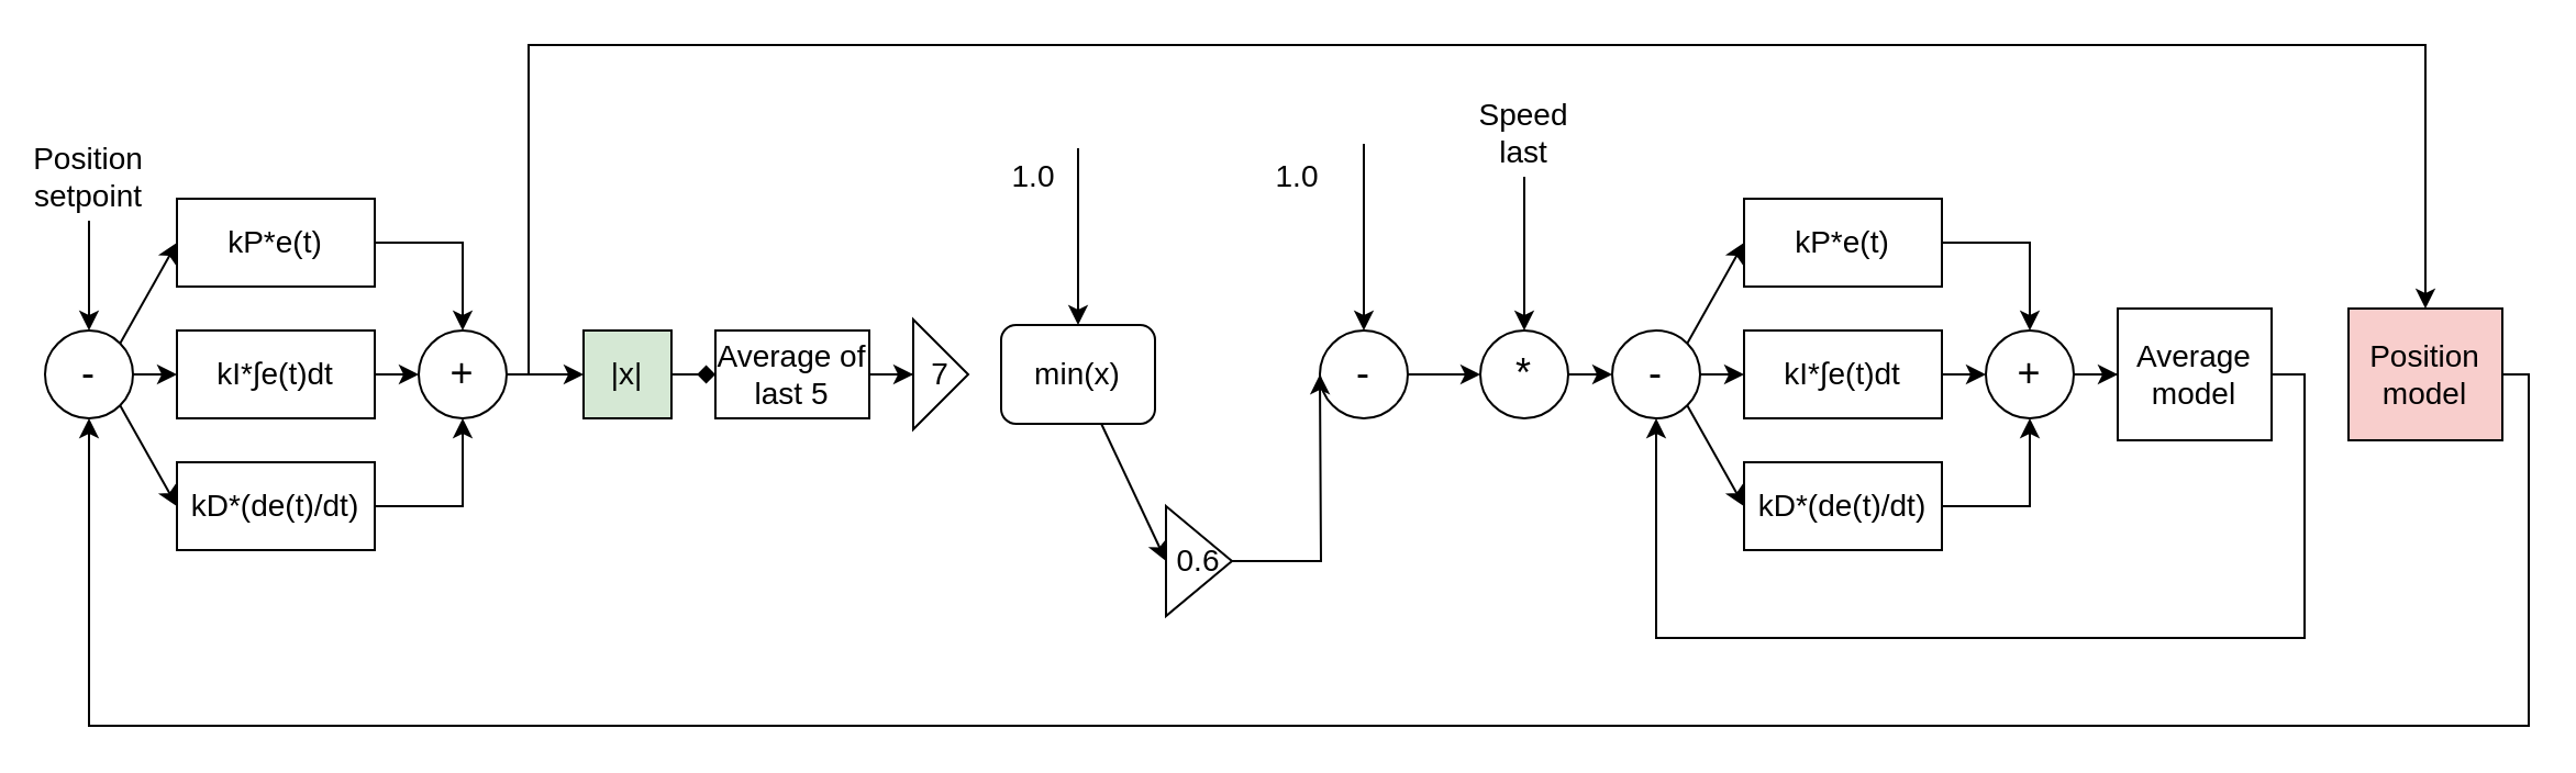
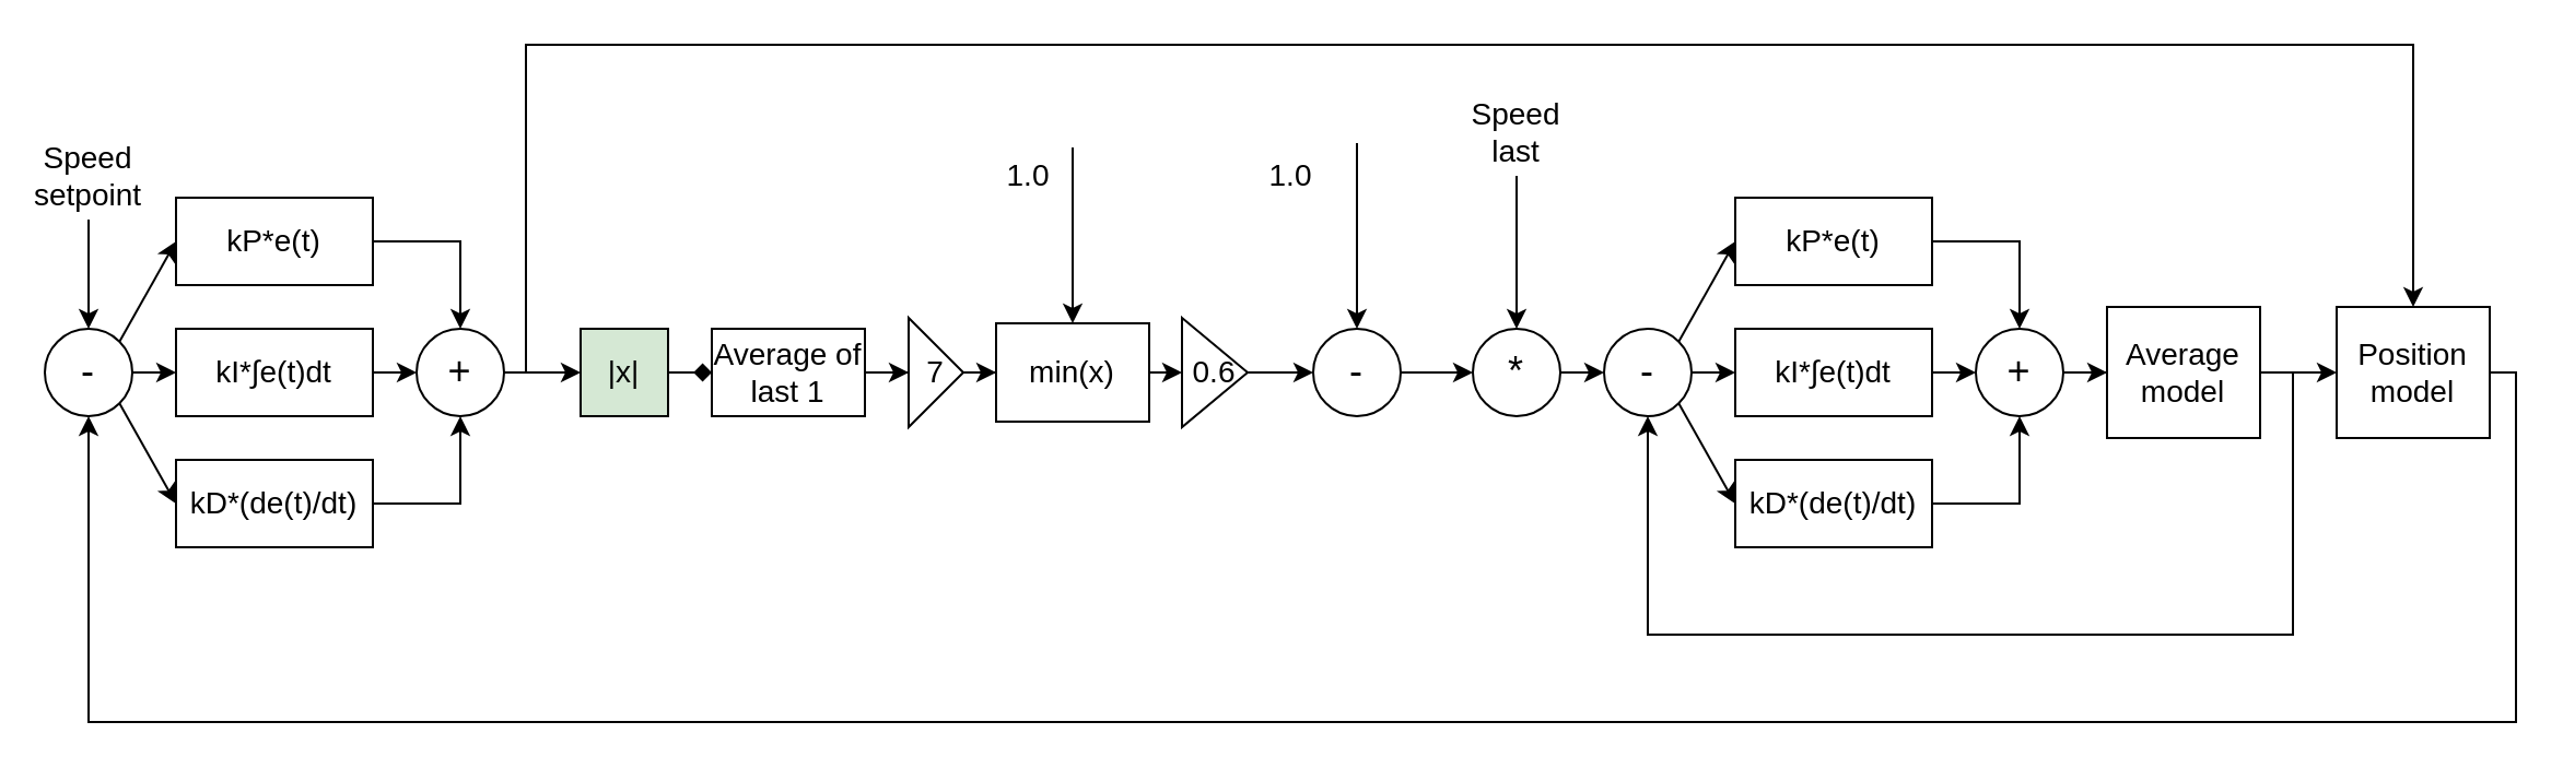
- <mxCell id="15" value="&lt;font style=&quot;font-size: 14px&quot;&gt;Position setpoint&lt;/font&gt;" style="text;html=1;strokeColor=none;fillColor=none;align=center;verticalAlign=middle;whiteSpace=wrap;rounded=0;" vertex="1" parent="1"><mxGeometry x="20" y="70" width="40" height="20" as="geometry" /></mxCell>
+ <mxCell id="15" value="&lt;font style=&quot;font-size: 14px&quot;&gt;Speed setpoint&lt;/font&gt;" style="text;html=1;strokeColor=none;fillColor=none;align=center;verticalAlign=middle;whiteSpace=wrap;rounded=0;" vertex="1" parent="1"><mxGeometry x="20" y="70" width="40" height="20" as="geometry" /></mxCell>
- <mxCell id="34" value="&lt;font style=&quot;font-size: 14px&quot;&gt;Average of last 5&lt;/font&gt;" style="rounded=0;whiteSpace=wrap;html=1;" vertex="1" parent="1"><mxGeometry x="325" y="150" width="70" height="40" as="geometry" /></mxCell>
+ <mxCell id="34" value="&lt;font style=&quot;font-size: 14px&quot;&gt;Average of last 1&lt;/font&gt;" style="rounded=0;whiteSpace=wrap;html=1;" vertex="1" parent="1"><mxGeometry x="325" y="150" width="70" height="40" as="geometry" /></mxCell>
+ <mxCell id="35" value="" style="edgeStyle=orthogonalEdgeStyle;rounded=0;orthogonalLoop=1;jettySize=auto;html=1;" edge="1" parent="1" source="36" target="37"><mxGeometry relative="1" as="geometry" /></mxCell>
- <mxCell id="37" value="&lt;font style=&quot;font-size: 14px&quot;&gt;min(x)&lt;/font&gt;" style="whiteSpace=wrap;html=1;rounded=1;" vertex="1" parent="1"><mxGeometry x="455" y="147.5" width="70" height="45" as="geometry" /></mxCell>
+ <mxCell id="37" value="&lt;font style=&quot;font-size: 14px&quot;&gt;min(x)&lt;/font&gt;" style="rounded=0;whiteSpace=wrap;html=1;" vertex="1" parent="1"><mxGeometry x="455" y="147.5" width="70" height="45" as="geometry" /></mxCell>
+ <mxCell id="48" value="" style="edgeStyle=orthogonalEdgeStyle;rounded=0;orthogonalLoop=1;jettySize=auto;html=1;" edge="1" parent="1" source="49" target="50"><mxGeometry relative="1" as="geometry" /></mxCell>
- <mxCell id="50" value="&lt;font style=&quot;font-size: 14px&quot;&gt;Position model&lt;/font&gt;" style="rounded=0;whiteSpace=wrap;html=1;fillColor=#f8cecc;" vertex="1" parent="1"><mxGeometry x="1068" y="140" width="70" height="60" as="geometry" /></mxCell>
+ <mxCell id="50" value="&lt;font style=&quot;font-size: 14px&quot;&gt;Position model&lt;/font&gt;" style="rounded=0;whiteSpace=wrap;html=1;" vertex="1" parent="1"><mxGeometry x="1068" y="140" width="70" height="60" as="geometry" /></mxCell>
- <mxCell id="41" value="&lt;font style=&quot;font-size: 14px&quot;&gt;0.6&lt;/font&gt;" style="triangle;whiteSpace=wrap;html=1;" vertex="1" parent="1"><mxGeometry x="530" y="230" width="30" height="50" as="geometry" /></mxCell>
+ <mxCell id="41" value="&lt;font style=&quot;font-size: 14px&quot;&gt;0.6&lt;/font&gt;" style="triangle;whiteSpace=wrap;html=1;" vertex="1" parent="1"><mxGeometry x="540" y="145" width="30" height="50" as="geometry" /></mxCell>
